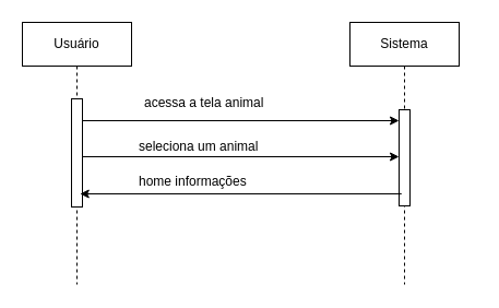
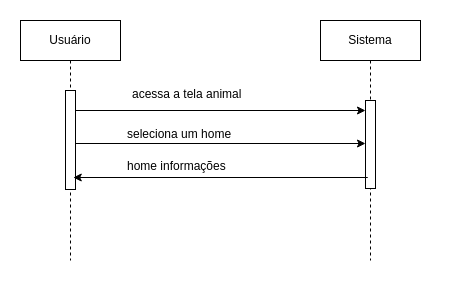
- <mxCell id="9" value="seleciona um animal" style="text;whiteSpace=wrap;html=1;" parent="1" vertex="1"><mxGeometry x="125" y="120" width="190" height="40" as="geometry" /></mxCell>
+ <mxCell id="9" value="seleciona um home" style="text;whiteSpace=wrap;html=1;" parent="1" vertex="1"><mxGeometry x="125" y="120" width="190" height="40" as="geometry" /></mxCell>
